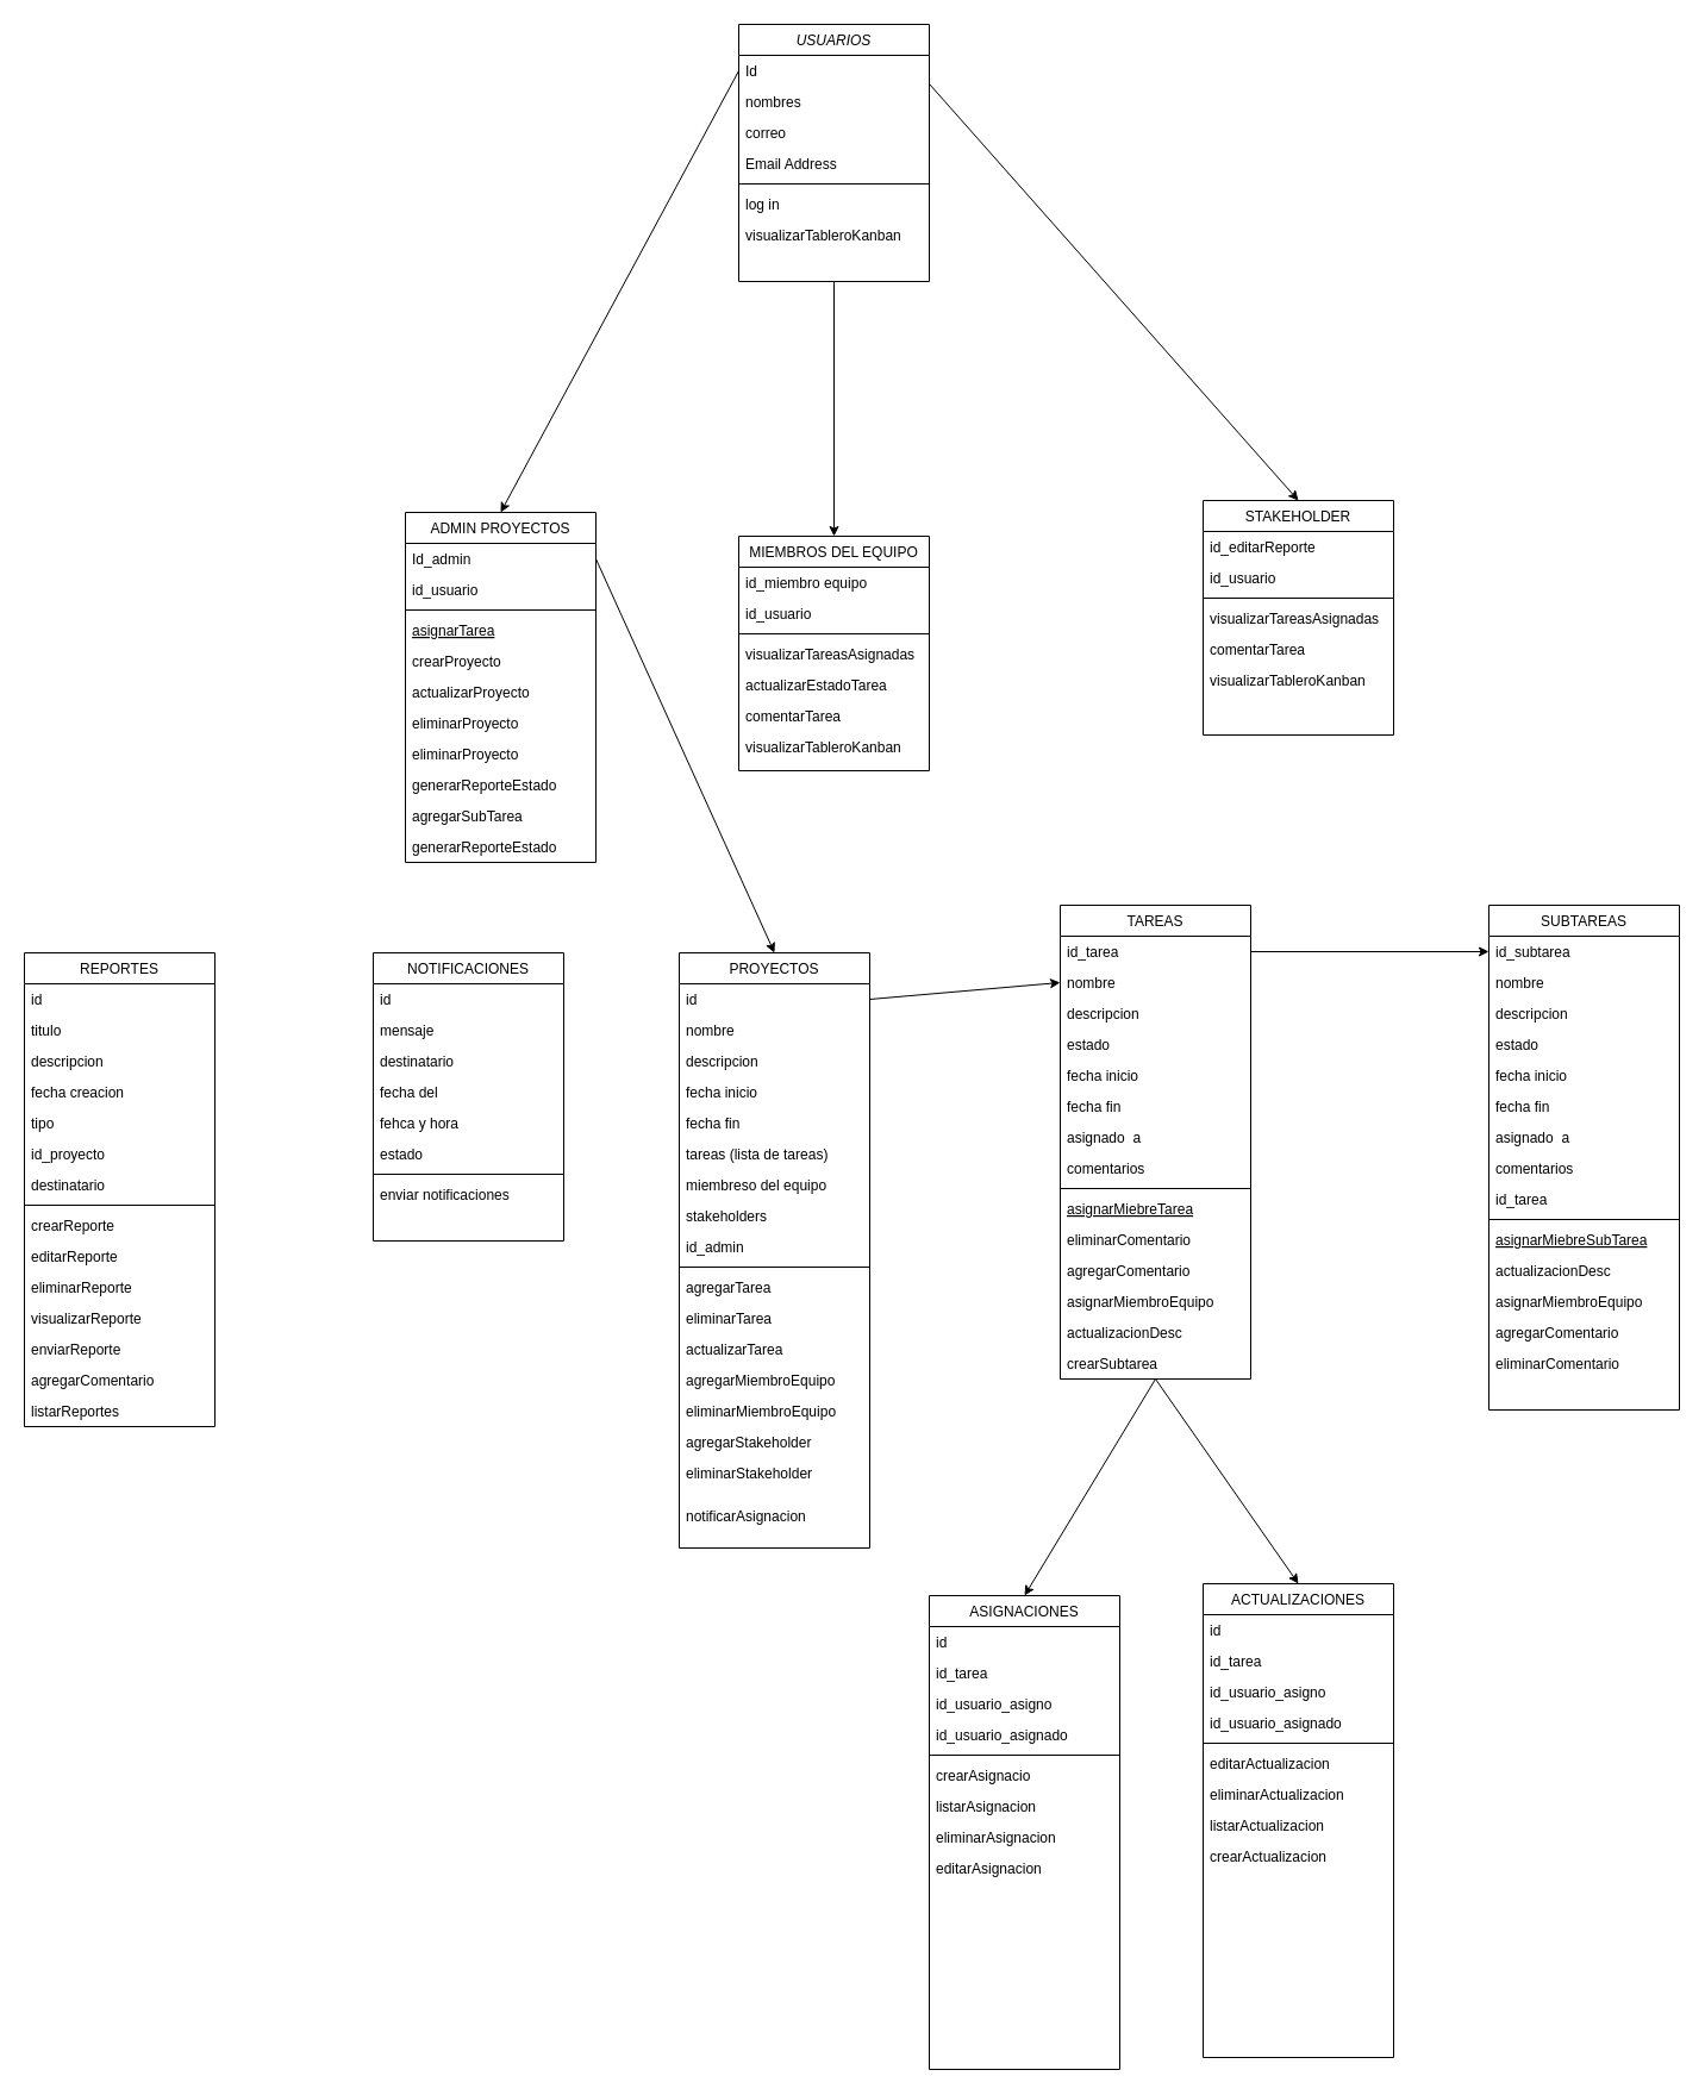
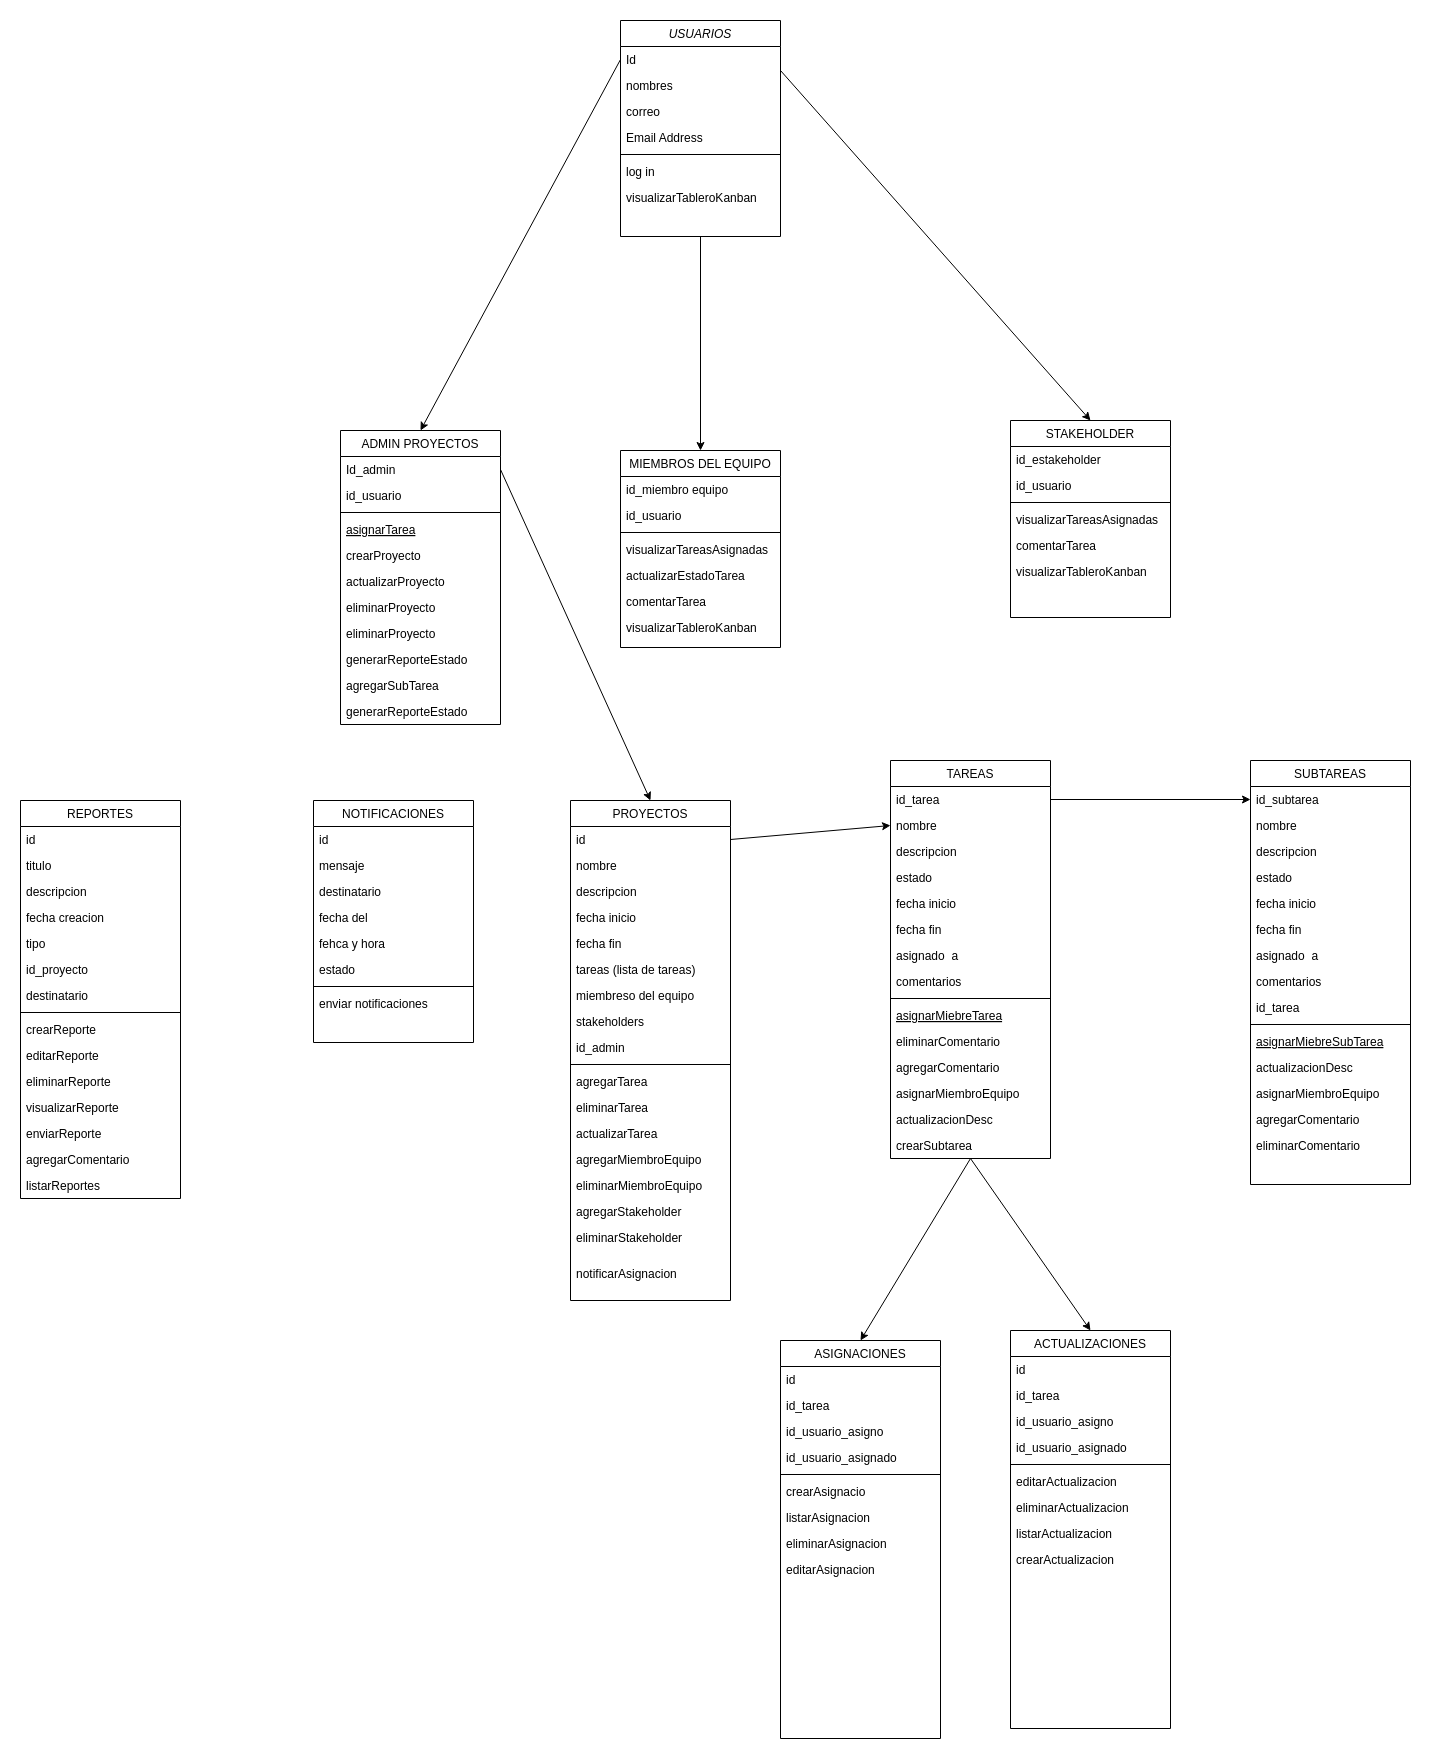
- <mxCell id="91" value="id_editarReporte" style="text;align=left;verticalAlign=top;spacingLeft=4;spacingRight=4;overflow=hidden;rotatable=0;points=[[0,0.5],[1,0.5]];portConstraint=eastwest;" parent="90" vertex="1"><mxGeometry y="26" width="160" height="26" as="geometry" /></mxCell>
+ <mxCell id="91" value="id_estakeholder" style="text;align=left;verticalAlign=top;spacingLeft=4;spacingRight=4;overflow=hidden;rotatable=0;points=[[0,0.5],[1,0.5]];portConstraint=eastwest;" parent="90" vertex="1"><mxGeometry y="26" width="160" height="26" as="geometry" /></mxCell>
